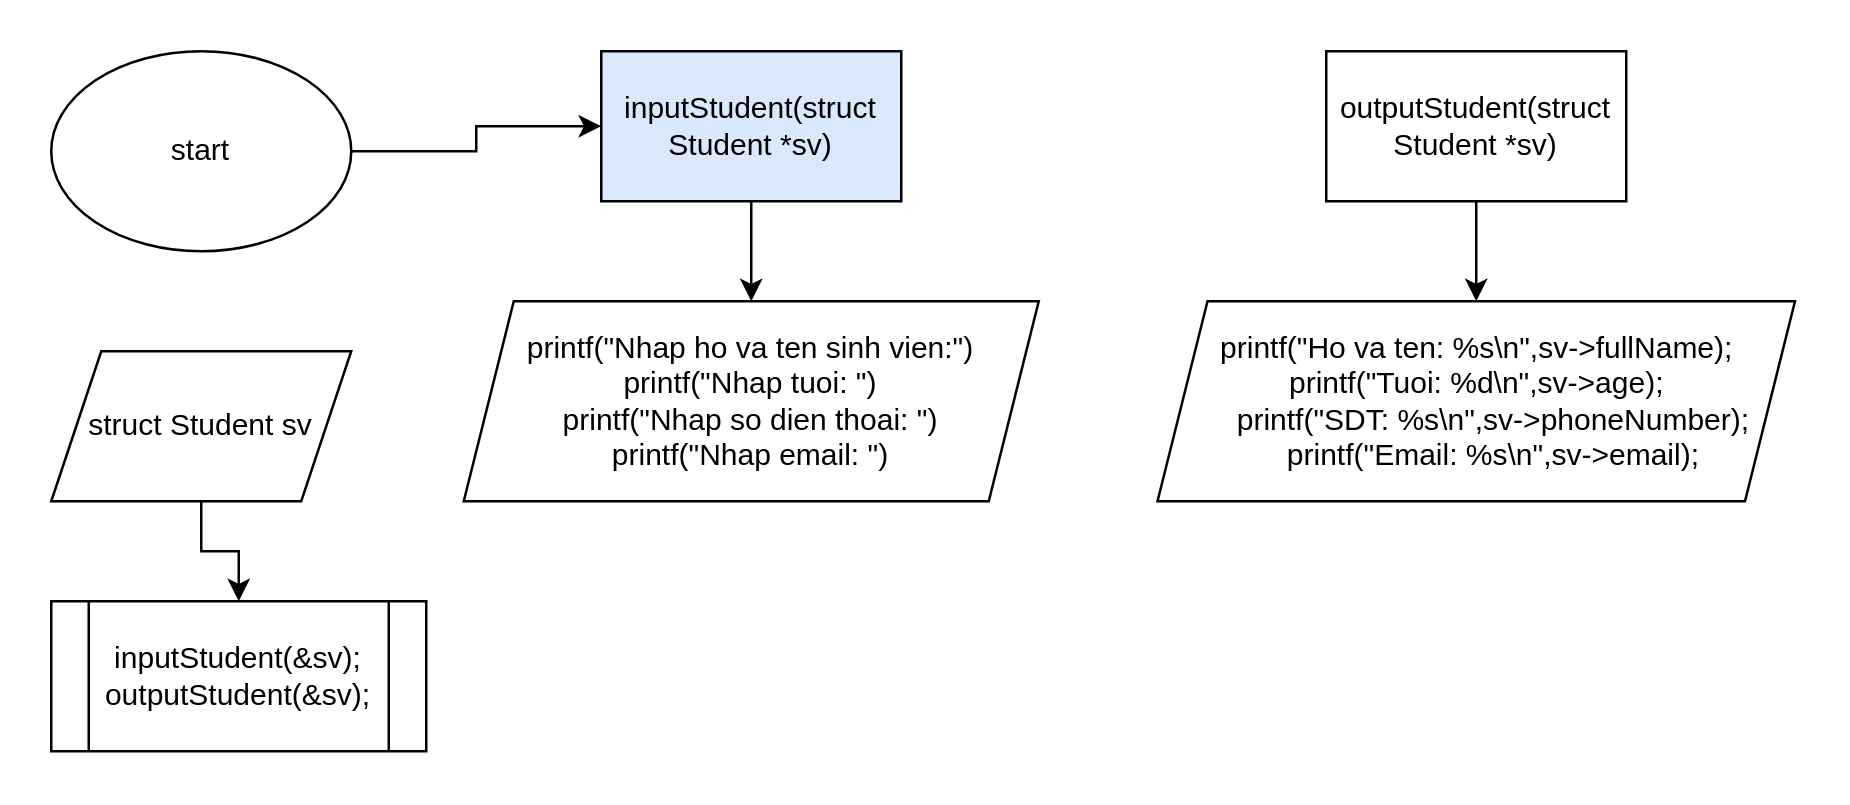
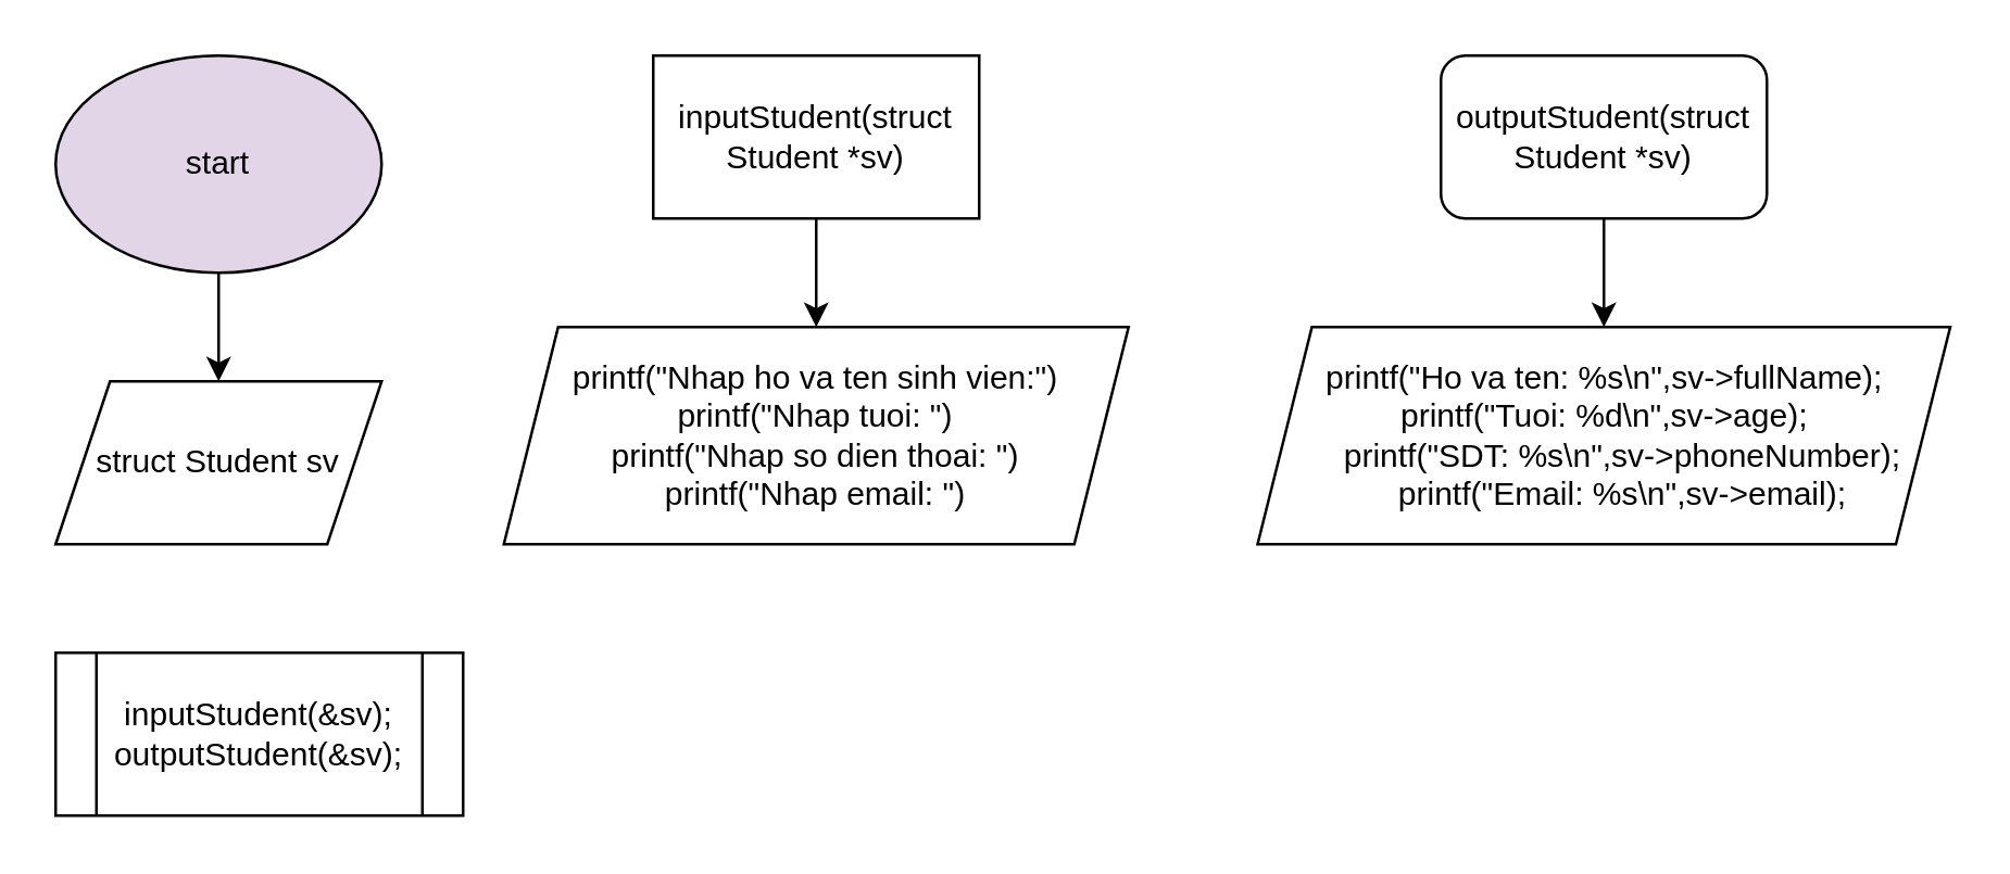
- <mxCell id="8" value="inputStudent(struct Student *sv)" style="rounded=0;whiteSpace=wrap;html=1;fillColor=#dae8fc;" vertex="1" parent="1"><mxGeometry x="240" y="20" width="120" height="60" as="geometry" /></mxCell>
+ <mxCell id="8" value="inputStudent(struct Student *sv)" style="rounded=0;whiteSpace=wrap;html=1;" vertex="1" parent="1"><mxGeometry x="240" y="20" width="120" height="60" as="geometry" /></mxCell>
- <mxCell id="11" value="outputStudent(struct Student *sv)" style="rounded=0;whiteSpace=wrap;html=1;" vertex="1" parent="1"><mxGeometry x="530" y="20" width="120" height="60" as="geometry" /></mxCell>
+ <mxCell id="11" value="outputStudent(struct Student *sv)" style="whiteSpace=wrap;html=1;rounded=1;" vertex="1" parent="1"><mxGeometry x="530" y="20" width="120" height="60" as="geometry" /></mxCell>
- <mxCell id="2" value="" style="edgeStyle=orthogonalEdgeStyle;rounded=0;orthogonalLoop=1;jettySize=auto;html=1;" edge="1" parent="1" source="3" target="8"><mxGeometry relative="1" as="geometry" /></mxCell>
+ <mxCell id="2" value="" style="edgeStyle=orthogonalEdgeStyle;rounded=0;orthogonalLoop=1;jettySize=auto;html=1;" edge="1" parent="1" source="3" target="5"><mxGeometry relative="1" as="geometry" /></mxCell>
- <mxCell id="3" value="start" style="ellipse;whiteSpace=wrap;html=1;" vertex="1" parent="1"><mxGeometry x="20" y="20" width="120" height="80" as="geometry" /></mxCell>
+ <mxCell id="3" value="start" style="ellipse;whiteSpace=wrap;html=1;fillColor=#e1d5e7;" vertex="1" parent="1"><mxGeometry x="20" y="20" width="120" height="80" as="geometry" /></mxCell>
- <mxCell id="4" value="" style="edgeStyle=orthogonalEdgeStyle;rounded=0;orthogonalLoop=1;jettySize=auto;html=1;entryX=0.5;entryY=0;entryDx=0;entryDy=0;" edge="1" parent="1" source="5" target="6"><mxGeometry relative="1" as="geometry"><mxPoint x="340" y="210" as="targetPoint" /></mxGeometry></mxCell>
